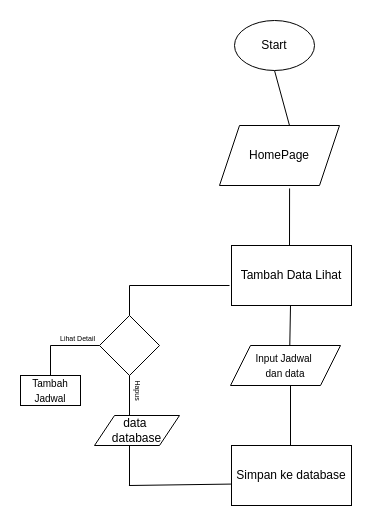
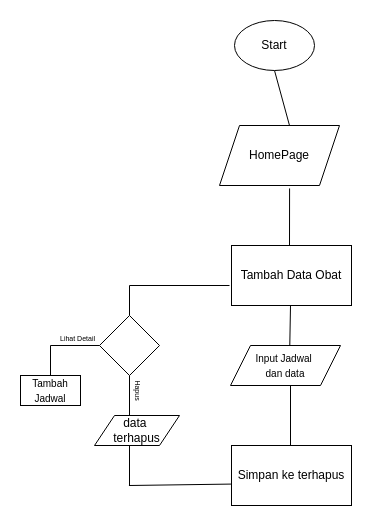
- <mxCell id="5" value="Tambah Data Lihat" style="rounded=0;whiteSpace=wrap;html=1;" vertex="1" parent="1"><mxGeometry x="231" y="245" width="120" height="60" as="geometry" /></mxCell>
+ <mxCell id="5" value="Tambah Data Obat" style="rounded=0;whiteSpace=wrap;html=1;" vertex="1" parent="1"><mxGeometry x="231" y="245" width="120" height="60" as="geometry" /></mxCell>
- <mxCell id="22" value="data&amp;nbsp;&lt;div&gt;database&lt;/div&gt;" style="shape=parallelogram;perimeter=parallelogramPerimeter;whiteSpace=wrap;html=1;fixedSize=1;" vertex="1" parent="1"><mxGeometry x="94" y="415" width="85" height="30" as="geometry" /></mxCell>
+ <mxCell id="22" value="data&amp;nbsp;&lt;div&gt;terhapus&lt;/div&gt;" style="shape=parallelogram;perimeter=parallelogramPerimeter;whiteSpace=wrap;html=1;fixedSize=1;" vertex="1" parent="1"><mxGeometry x="94" y="415" width="85" height="30" as="geometry" /></mxCell>
- <mxCell id="8" value="Simpan ke database" style="rounded=0;whiteSpace=wrap;html=1;" vertex="1" parent="1"><mxGeometry x="231" y="445" width="120" height="60" as="geometry" /></mxCell>
+ <mxCell id="8" value="Simpan ke terhapus" style="rounded=0;whiteSpace=wrap;html=1;" vertex="1" parent="1"><mxGeometry x="231" y="445" width="120" height="60" as="geometry" /></mxCell>
